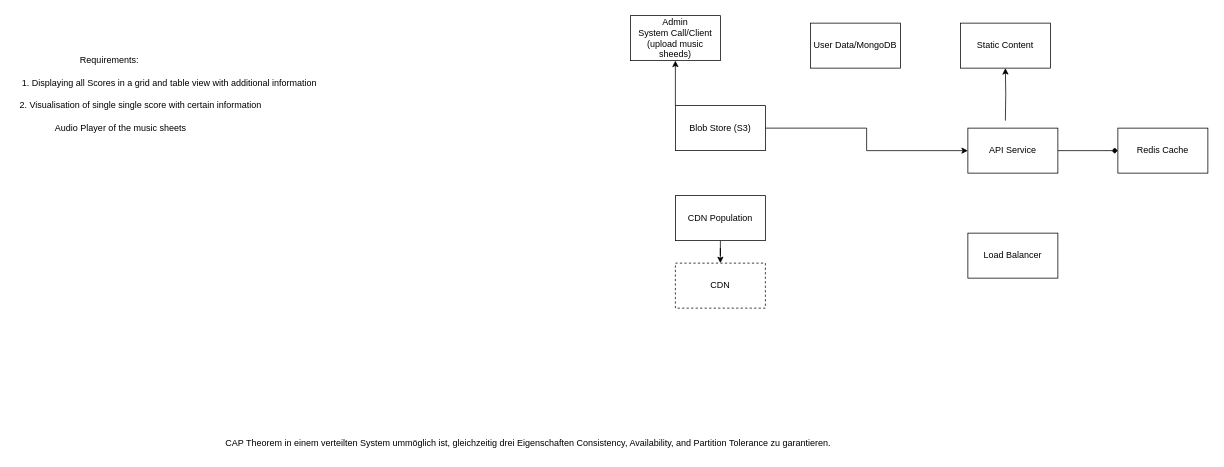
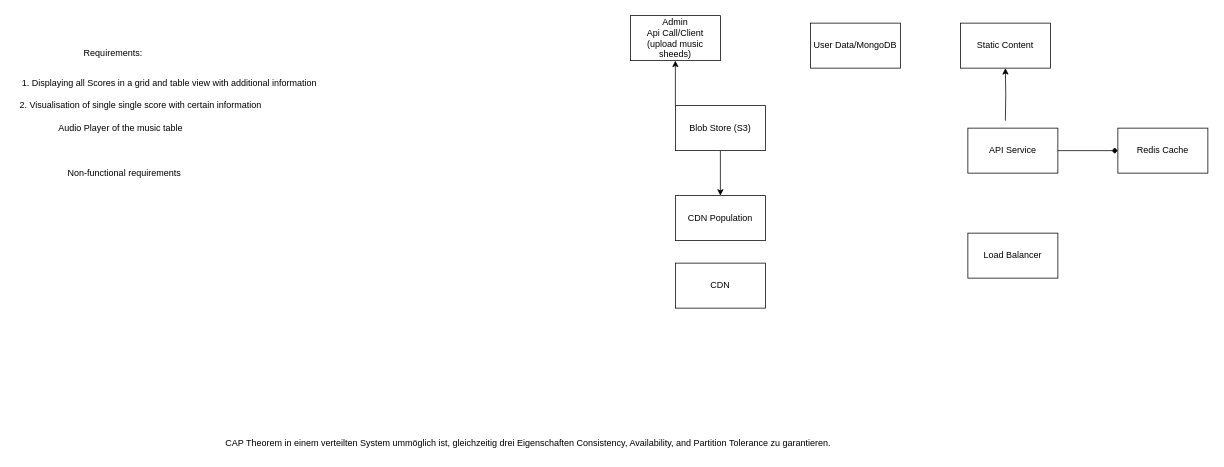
- <mxCell id="2" value="Admin &lt;br&gt;System Call/Client&lt;br&gt;(upload music sheeds)" style="rounded=0;whiteSpace=wrap;html=1;" vertex="1" parent="1"><mxGeometry x="840" y="20" width="120" height="60" as="geometry" /></mxCell>
+ <mxCell id="2" value="Admin &lt;br&gt;Api Call/Client&lt;br&gt;(upload music sheeds)" style="rounded=0;whiteSpace=wrap;html=1;" vertex="1" parent="1"><mxGeometry x="840" y="20" width="120" height="60" as="geometry" /></mxCell>
- <mxCell id="17" value="Requirements:" style="text;html=1;align=center;verticalAlign=middle;resizable=0;points=[];autosize=1;strokeColor=none;fillColor=none;" vertex="1" parent="1"><mxGeometry x="100" y="70" width="90" height="20" as="geometry" /></mxCell>
+ <mxCell id="17" value="Requirements:" style="text;html=1;align=center;verticalAlign=middle;resizable=0;points=[];autosize=1;strokeColor=none;fillColor=none;" vertex="1" parent="1"><mxGeometry x="105" y="60" width="90" height="20" as="geometry" /></mxCell>
- <mxCell id="21" value="Audio Player of the music sheets" style="text;html=1;align=center;verticalAlign=middle;resizable=0;points=[];autosize=1;strokeColor=none;fillColor=none;" vertex="1" parent="1"><mxGeometry x="65" y="160" width="190" height="20" as="geometry" /></mxCell>
+ <mxCell id="21" value="Audio Player of the music table" style="text;html=1;align=center;verticalAlign=middle;resizable=0;points=[];autosize=1;strokeColor=none;fillColor=none;" vertex="1" parent="1"><mxGeometry x="65" y="160" width="190" height="20" as="geometry" /></mxCell>
- <mxCell id="4" value="" style="edgeStyle=orthogonalEdgeStyle;rounded=0;orthogonalLoop=1;jettySize=auto;html=1;" edge="1" parent="1" source="5" target="9"><mxGeometry relative="1" as="geometry" /></mxCell>
+ <mxCell id="4" value="" style="edgeStyle=orthogonalEdgeStyle;rounded=0;orthogonalLoop=1;jettySize=auto;html=1;" edge="1" parent="1" source="5" target="14"><mxGeometry relative="1" as="geometry" /></mxCell>
+ <mxCell id="18" value="Non-functional requirements" style="text;html=1;align=center;verticalAlign=middle;resizable=0;points=[];autosize=1;strokeColor=none;fillColor=none;" vertex="1" parent="1"><mxGeometry x="80" y="220" width="170" height="20" as="geometry" /></mxCell>
- <mxCell id="13" value="" style="edgeStyle=orthogonalEdgeStyle;rounded=0;orthogonalLoop=1;jettySize=auto;html=1;" edge="1" parent="1" source="14" target="15"><mxGeometry relative="1" as="geometry" /></mxCell>
- <mxCell id="15" value="CDN" style="rounded=0;whiteSpace=wrap;html=1;dashed=1;" vertex="1" parent="1"><mxGeometry x="900" y="350" width="120" height="60" as="geometry" /></mxCell>
+ <mxCell id="15" value="CDN" style="rounded=0;whiteSpace=wrap;html=1;" vertex="1" parent="1"><mxGeometry x="900" y="350" width="120" height="60" as="geometry" /></mxCell>
